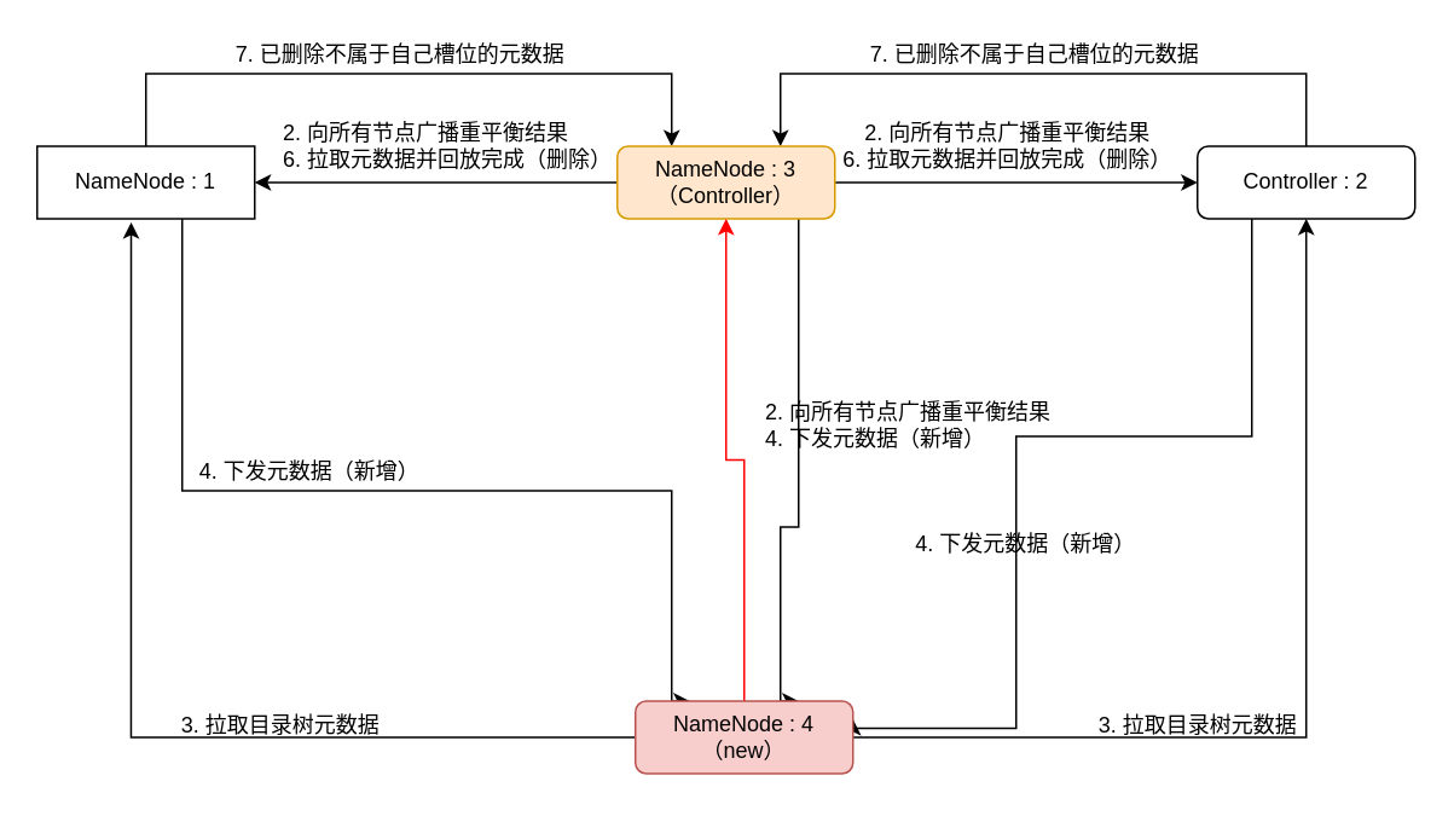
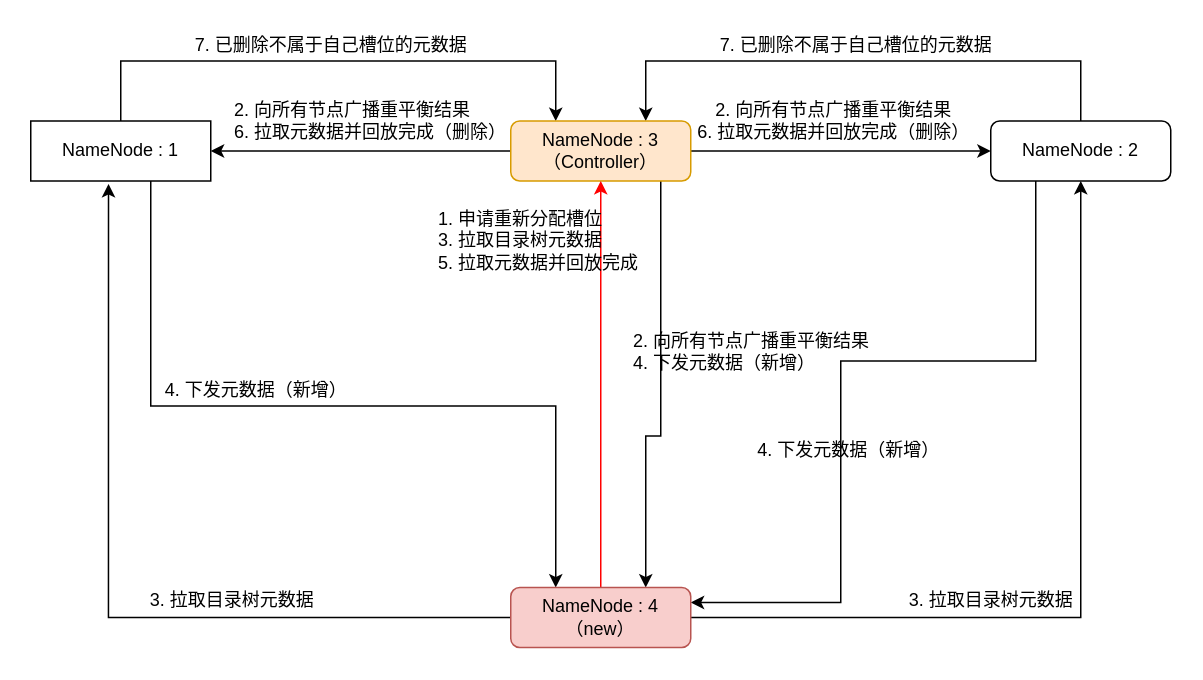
- <mxCell id="7" value="Controller : 2" style="rounded=1;whiteSpace=wrap;html=1;" vertex="1" parent="1"><mxGeometry x="660" y="80" width="120" height="40" as="geometry" /></mxCell>
+ <mxCell id="7" value="NameNode : 2" style="rounded=1;whiteSpace=wrap;html=1;" vertex="1" parent="1"><mxGeometry x="660" y="80" width="120" height="40" as="geometry" /></mxCell>
+ <mxCell id="16" value="1. 申请重新分配槽位&lt;br&gt;3. 拉取目录树元数据&lt;br&gt;5. 拉取元数据并回放完成" style="text;html=1;align=left;verticalAlign=middle;resizable=0;points=[];autosize=1;strokeColor=none;fillColor=none;" vertex="1" parent="1"><mxGeometry x="290" y="135" width="150" height="50" as="geometry" /></mxCell>
- <mxCell id="15" value="NameNode : 4&lt;br&gt;（new）" style="rounded=1;whiteSpace=wrap;html=1;fillColor=#f8cecc;strokeColor=#b85450;" vertex="1" parent="1"><mxGeometry x="350" y="386" width="120" height="40" as="geometry" /></mxCell>
+ <mxCell id="15" value="NameNode : 4&lt;br&gt;（new）" style="rounded=1;whiteSpace=wrap;html=1;fillColor=#f8cecc;strokeColor=#b85450;" vertex="1" parent="1"><mxGeometry x="340" y="391" width="120" height="40" as="geometry" /></mxCell>
